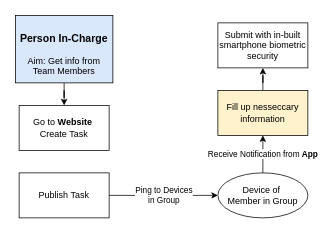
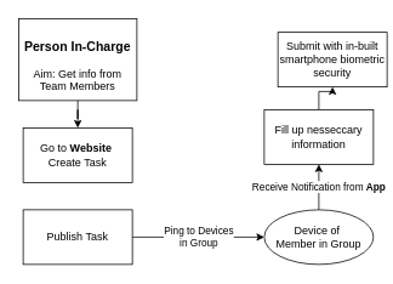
- <mxCell id="11" value="Submit with in-built smartphone biometric security" style="rounded=0;whiteSpace=wrap;html=1;" vertex="1" parent="1"><mxGeometry x="290" y="30" width="120" height="60" as="geometry" /></mxCell>
+ <mxCell id="11" value="Submit with in-built smartphone biometric security" style="rounded=0;whiteSpace=wrap;html=1;" vertex="1" parent="1"><mxGeometry x="305" y="35" width="120" height="60" as="geometry" /></mxCell>
- <mxCell id="3" value="&lt;h3&gt;Person In-Charge&lt;/h3&gt;Aim: Get info from Team Members" style="rounded=0;whiteSpace=wrap;html=1;align=center;fillColor=#dae8fc;" vertex="1" parent="1"><mxGeometry x="20" y="20" width="130" height="90" as="geometry" /></mxCell>
+ <mxCell id="3" value="&lt;h3&gt;Person In-Charge&lt;/h3&gt;Aim: Get info from Team Members" style="rounded=0;whiteSpace=wrap;html=1;align=center;" vertex="1" parent="1"><mxGeometry x="20" y="20" width="130" height="90" as="geometry" /></mxCell>
- <mxCell id="10" value="Fill up nesseccary information" style="rounded=0;whiteSpace=wrap;html=1;fillColor=#fff2cc;" vertex="1" parent="1"><mxGeometry x="290" y="120" width="120" height="60" as="geometry" /></mxCell>
+ <mxCell id="10" value="Fill up nesseccary information" style="rounded=0;whiteSpace=wrap;html=1;" vertex="1" parent="1"><mxGeometry x="290" y="120" width="120" height="60" as="geometry" /></mxCell>
